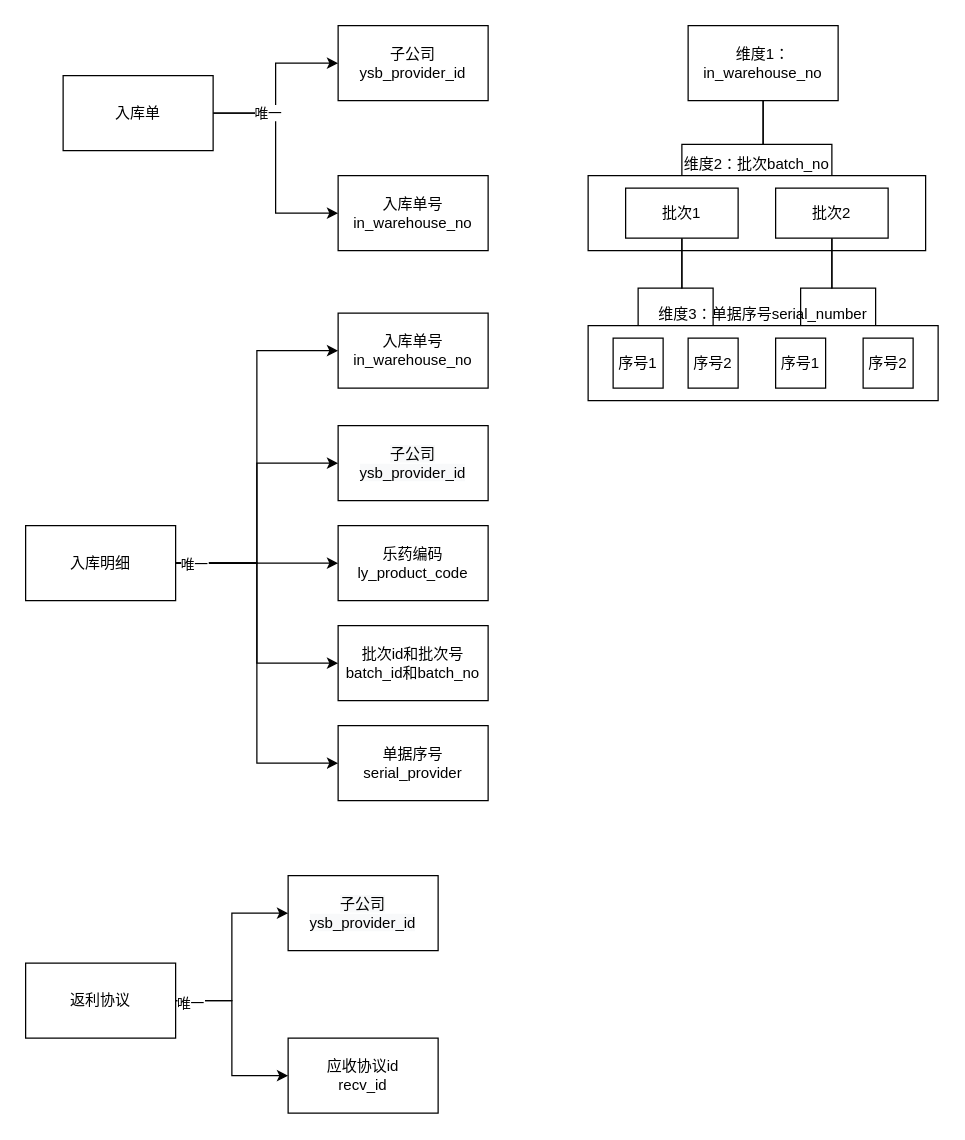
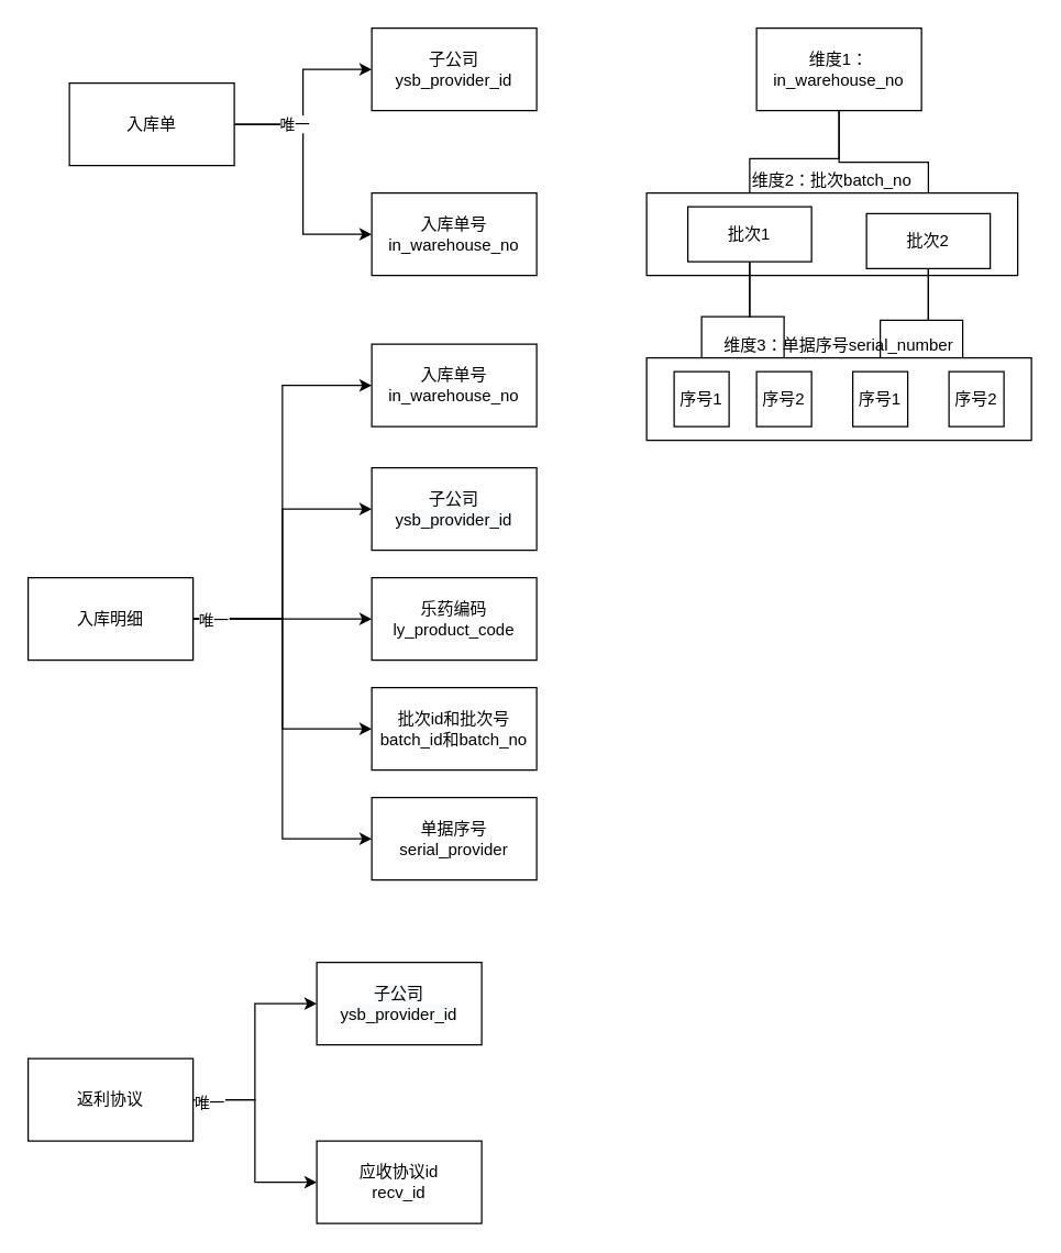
- <mxCell id="35" value="批次2" style="rounded=0;whiteSpace=wrap;html=1;" vertex="1" parent="1"><mxGeometry x="620" y="150" width="90" height="40" as="geometry" /></mxCell>
+ <mxCell id="35" value="批次2" style="rounded=0;whiteSpace=wrap;html=1;" vertex="1" parent="1"><mxGeometry x="630" y="155" width="90" height="40" as="geometry" /></mxCell>
